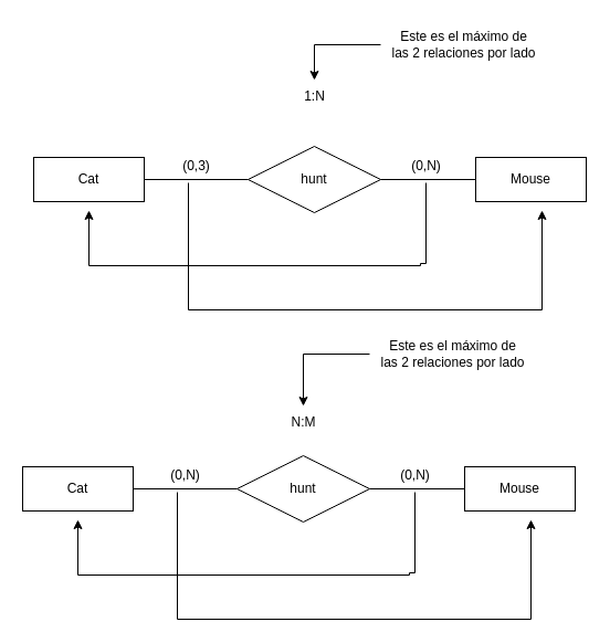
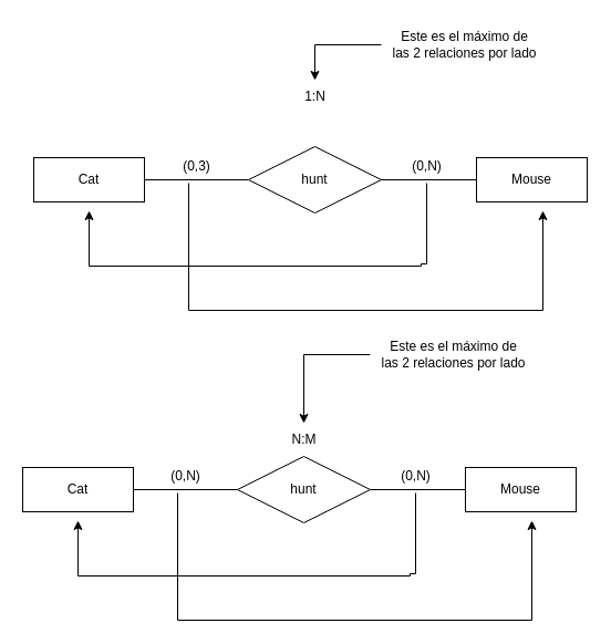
- <mxCell id="23" value="N:M" style="text;html=1;align=center;verticalAlign=middle;resizable=0;points=[];autosize=1;strokeColor=none;fillColor=none;" vertex="1" parent="1"><mxGeometry x="249" y="367" width="50" height="30" as="geometry" /></mxCell>
+ <mxCell id="23" value="N:M" style="text;html=1;align=center;verticalAlign=middle;resizable=0;points=[];autosize=1;strokeColor=none;fillColor=none;" vertex="1" parent="1"><mxGeometry x="249" y="382" width="50" height="30" as="geometry" /></mxCell>
